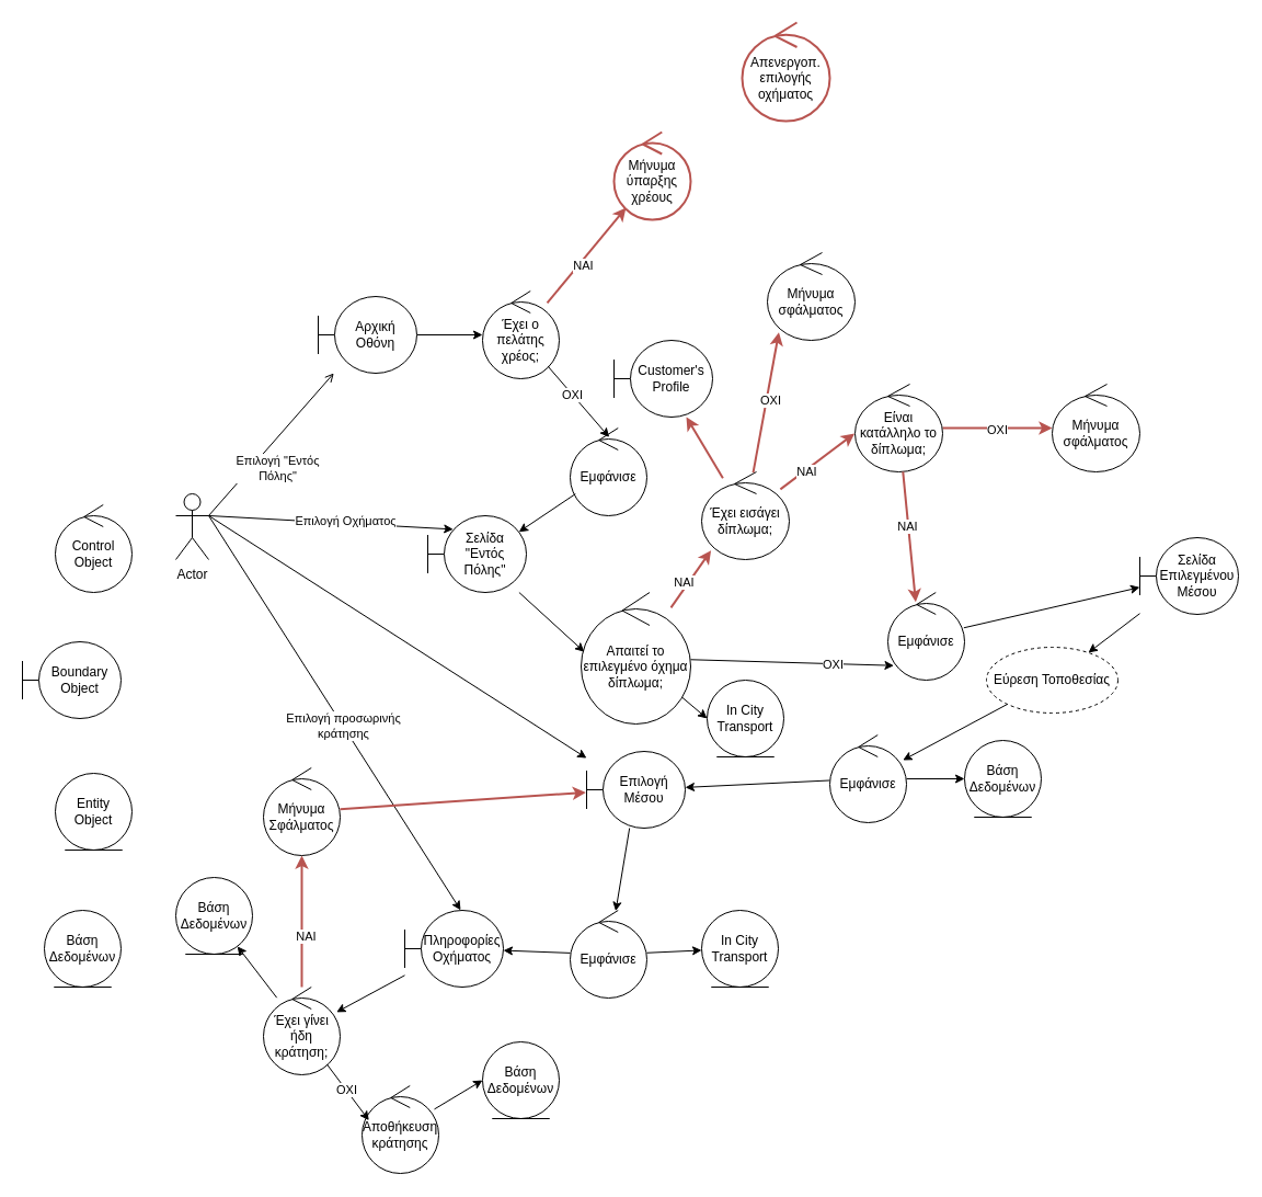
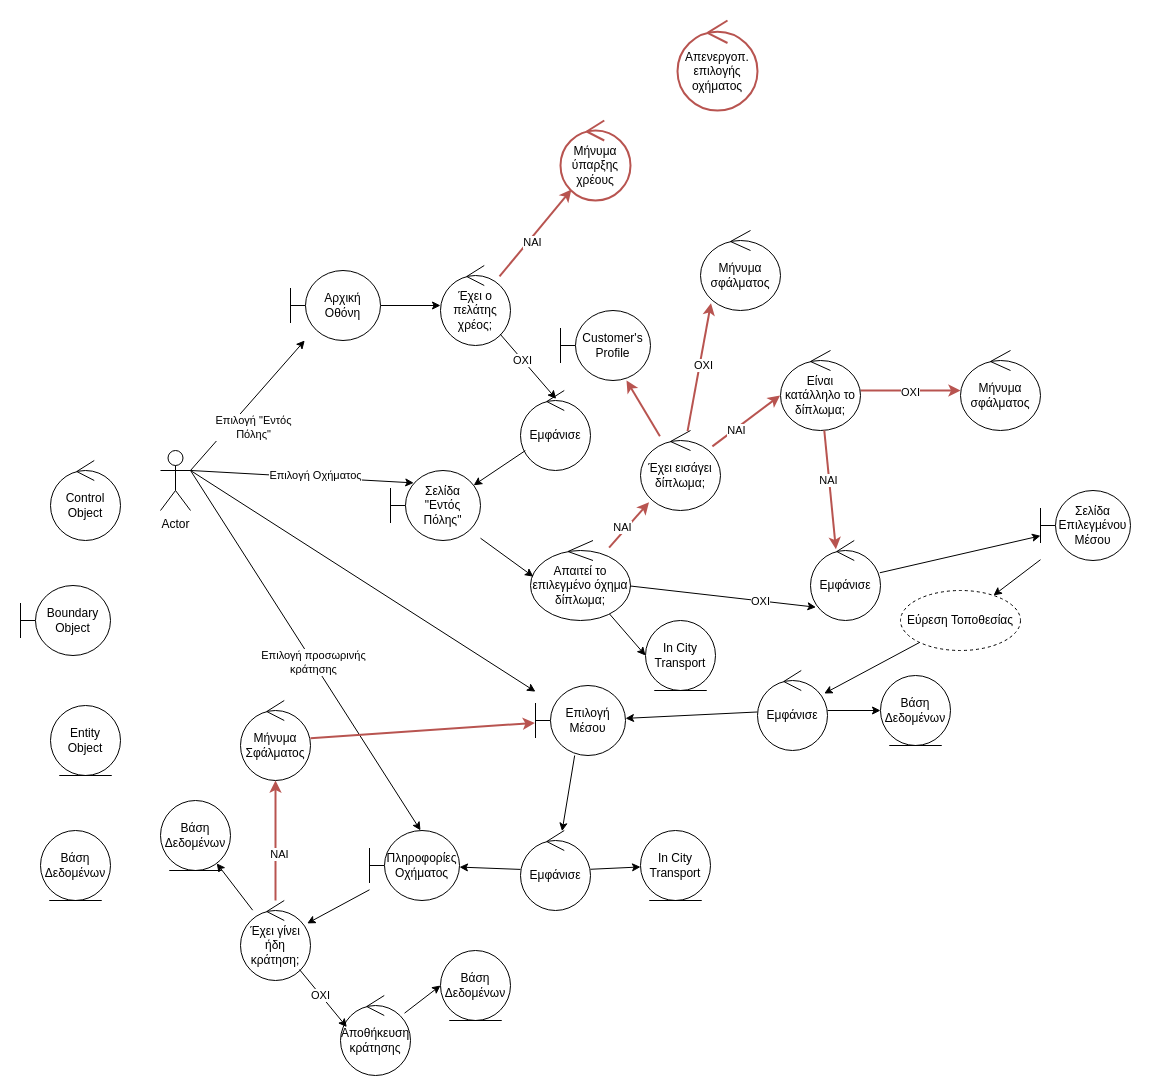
- <mxCell id="2" style="rounded=0;orthogonalLoop=1;jettySize=auto;html=1;exitX=1;exitY=0.333;exitDx=0;exitDy=0;exitPerimeter=0;endArrow=open;" parent="1" source="5" target="10" edge="1"><mxGeometry relative="1" as="geometry" /></mxCell>
+ <mxCell id="2" style="rounded=0;orthogonalLoop=1;jettySize=auto;html=1;exitX=1;exitY=0.333;exitDx=0;exitDy=0;exitPerimeter=0;" parent="1" source="5" target="10" edge="1"><mxGeometry relative="1" as="geometry" /></mxCell>
- <mxCell id="55" value="Απαιτεί το επιλεγμένο όχημα δίπλωμα;" style="ellipse;shape=umlControl;whiteSpace=wrap;html=1;" vertex="1" parent="1"><mxGeometry x="530" y="540" width="100" height="120" as="geometry" /></mxCell>
+ <mxCell id="55" value="Απαιτεί το επιλεγμένο όχημα δίπλωμα;" style="ellipse;shape=umlControl;whiteSpace=wrap;html=1;" vertex="1" parent="1"><mxGeometry x="530" y="540" width="100" height="80" as="geometry" /></mxCell>
- <mxCell id="50" value="Αποθήκευση κράτησης" style="ellipse;shape=umlControl;whiteSpace=wrap;html=1;" vertex="1" parent="1"><mxGeometry x="330" y="990" width="70" height="80" as="geometry" /></mxCell>
+ <mxCell id="50" value="Αποθήκευση κράτησης" style="ellipse;shape=umlControl;whiteSpace=wrap;html=1;" vertex="1" parent="1"><mxGeometry x="340" y="995" width="70" height="80" as="geometry" /></mxCell>
